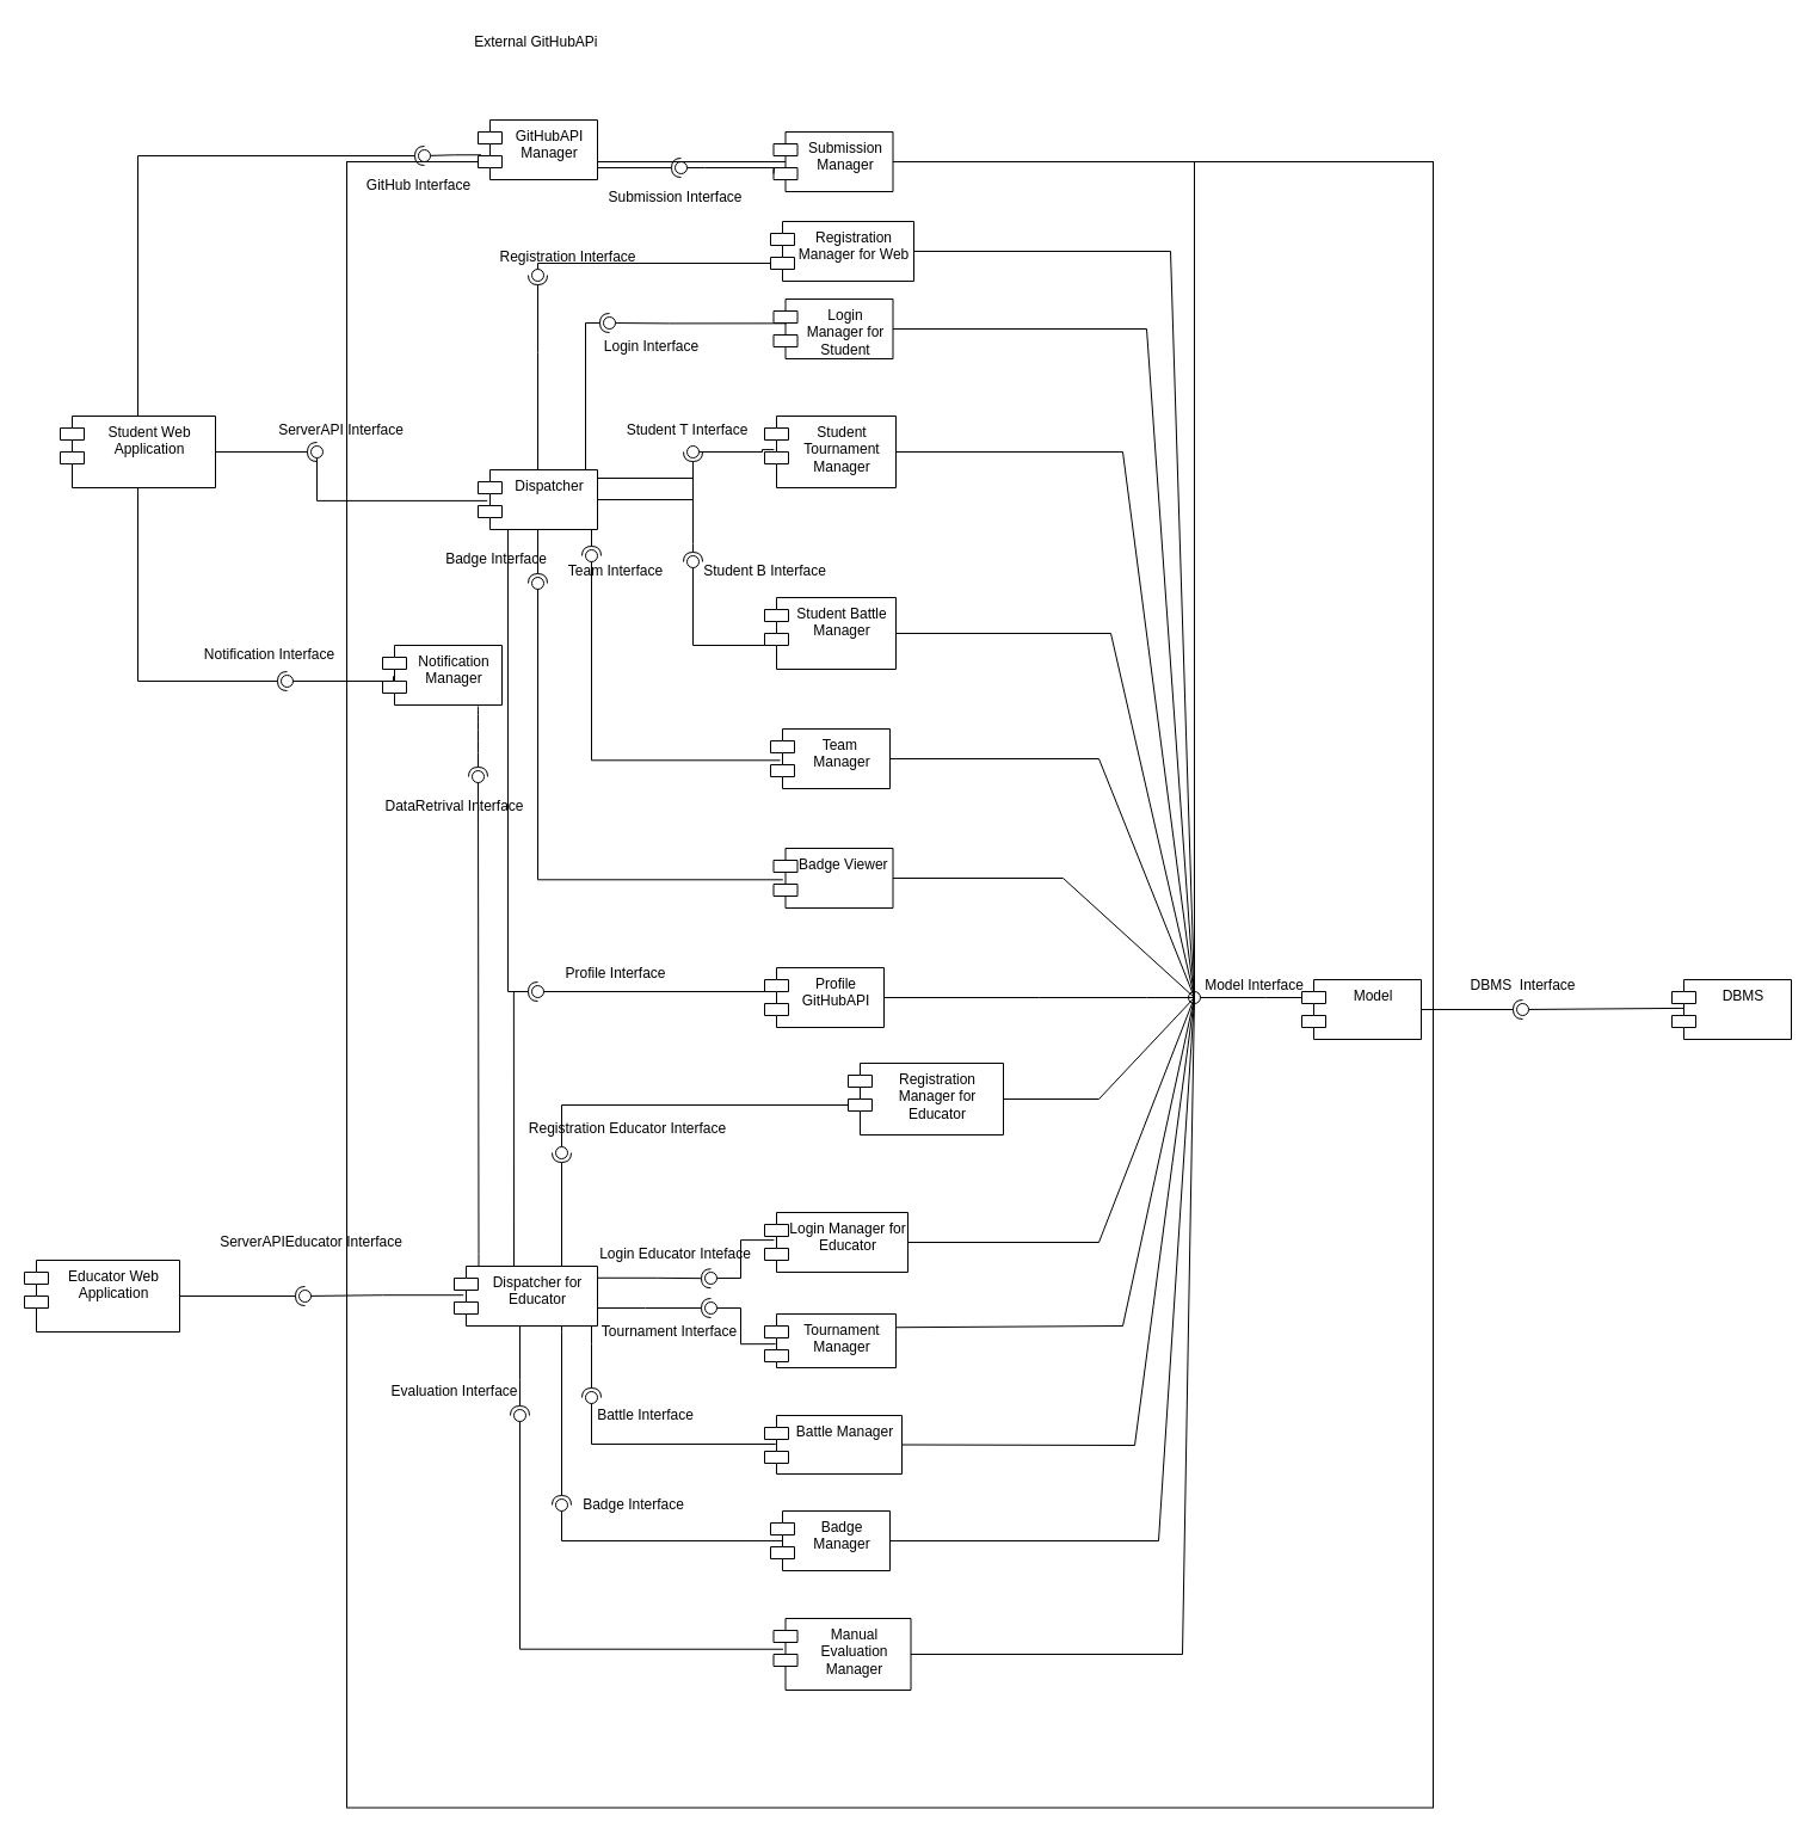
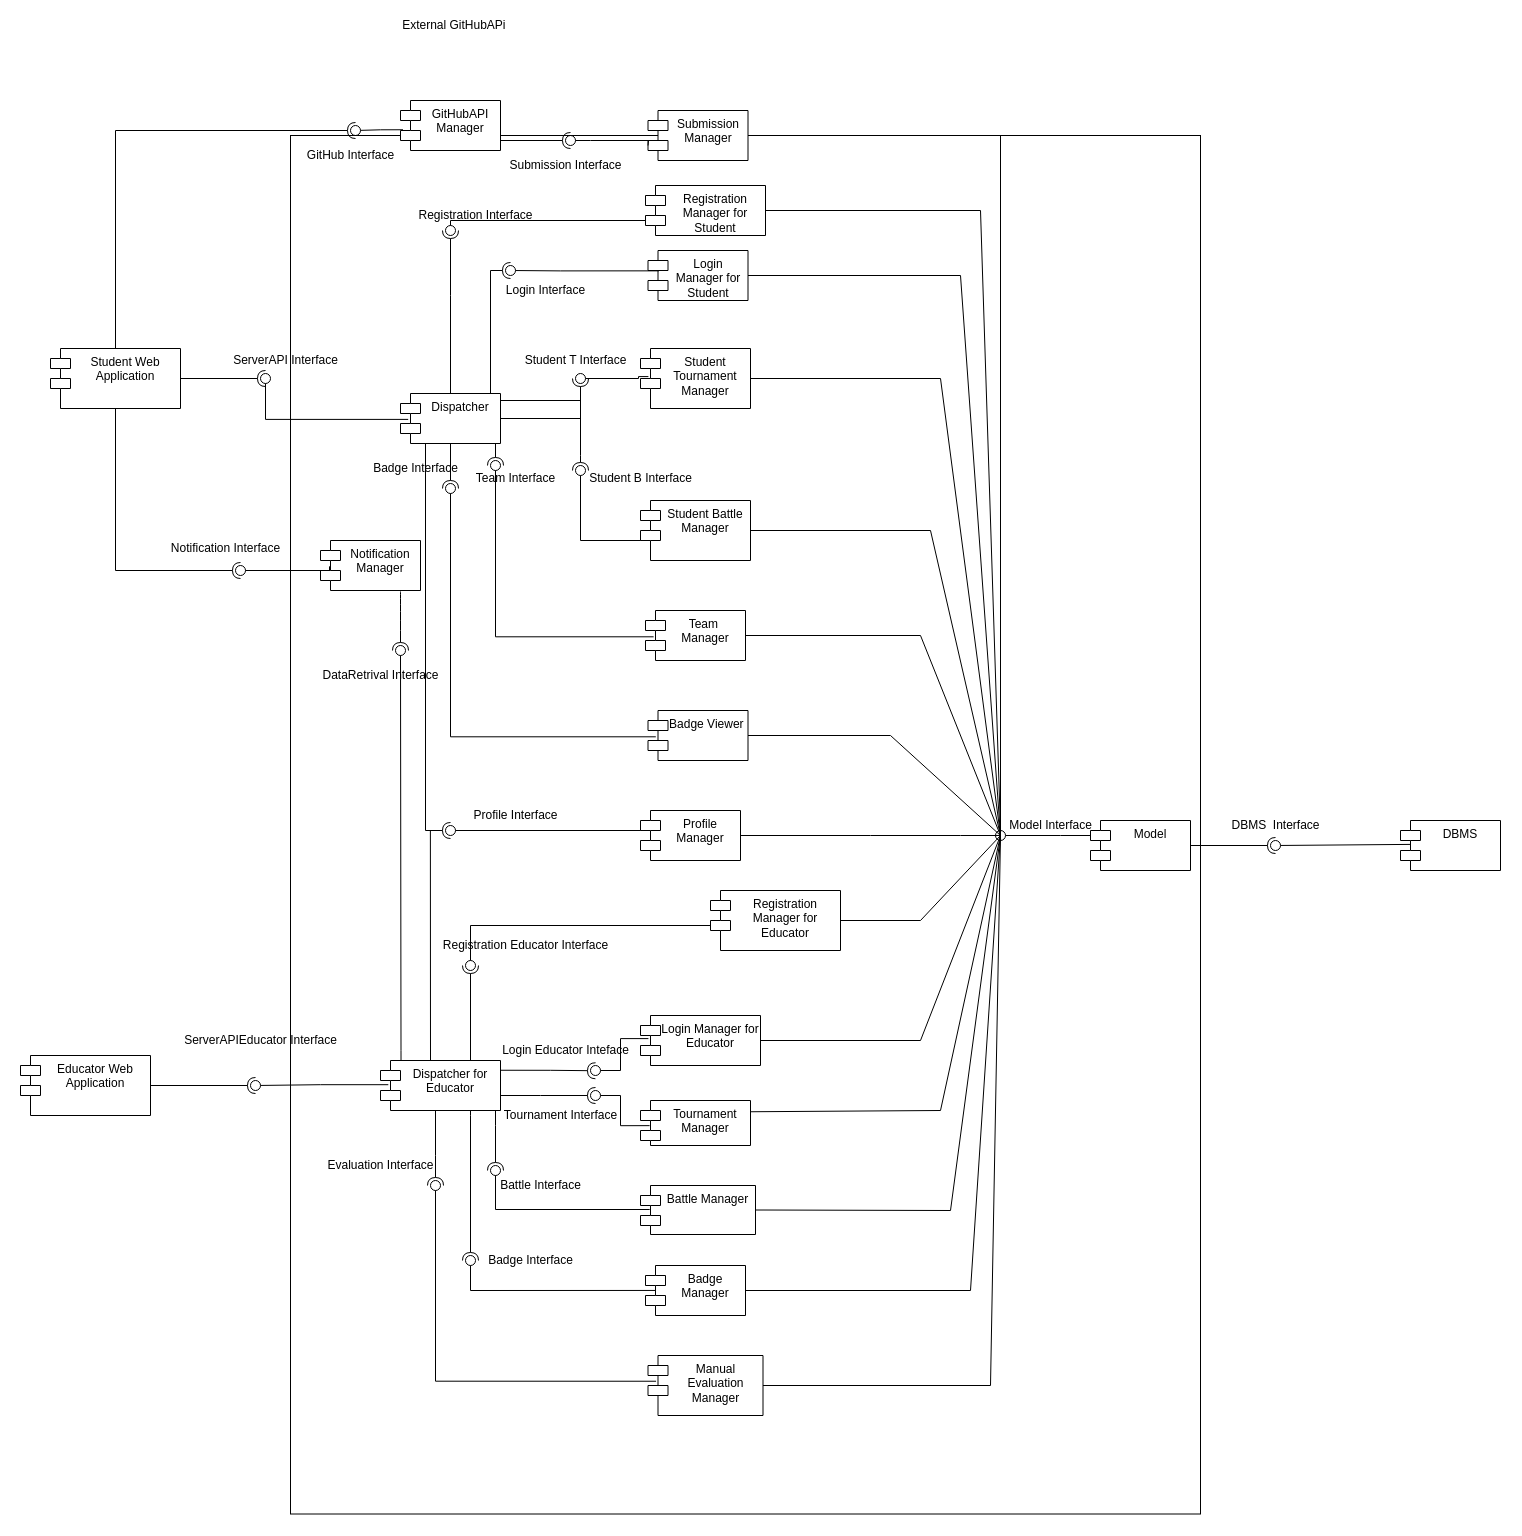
- <mxCell id="10" value="External GitHubAPi&amp;nbsp;" style="text;html=1;align=center;verticalAlign=middle;resizable=0;points=[];autosize=1;strokeColor=none;fillColor=none;" vertex="1" parent="1"><mxGeometry x="385" y="20" width="130" height="30" as="geometry" /></mxCell>
+ <mxCell id="10" value="External GitHubAPi&amp;nbsp;" style="text;html=1;align=center;verticalAlign=middle;resizable=0;points=[];autosize=1;strokeColor=none;fillColor=none;" vertex="1" parent="1"><mxGeometry x="390" y="10" width="130" height="30" as="geometry" /></mxCell>
- <mxCell id="20" value="Registration Manager for Web" style="shape=module;align=left;spacingLeft=20;align=center;verticalAlign=top;whiteSpace=wrap;html=1;" vertex="1" parent="1"><mxGeometry x="645" y="185" width="120" height="50" as="geometry" /></mxCell>
+ <mxCell id="20" value="Registration Manager for Student" style="shape=module;align=left;spacingLeft=20;align=center;verticalAlign=top;whiteSpace=wrap;html=1;" vertex="1" parent="1"><mxGeometry x="645" y="185" width="120" height="50" as="geometry" /></mxCell>
- <mxCell id="134" value="Profile GitHubAPI" style="shape=module;align=left;spacingLeft=20;align=center;verticalAlign=top;whiteSpace=wrap;html=1;" vertex="1" parent="1"><mxGeometry x="640" y="810" width="100" height="50" as="geometry" /></mxCell>
+ <mxCell id="134" value="Profile Manager" style="shape=module;align=left;spacingLeft=20;align=center;verticalAlign=top;whiteSpace=wrap;html=1;" vertex="1" parent="1"><mxGeometry x="640" y="810" width="100" height="50" as="geometry" /></mxCell>
